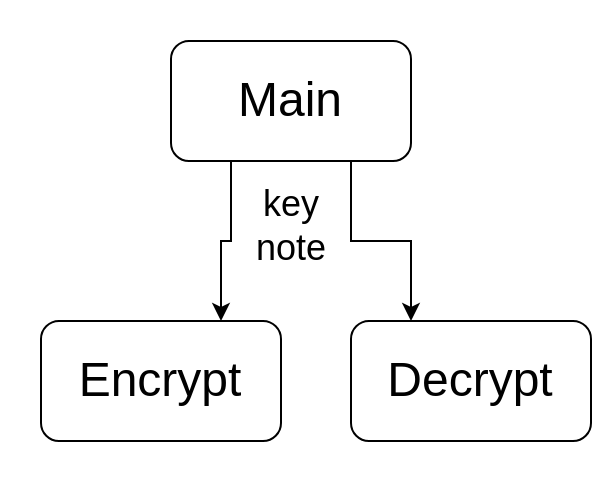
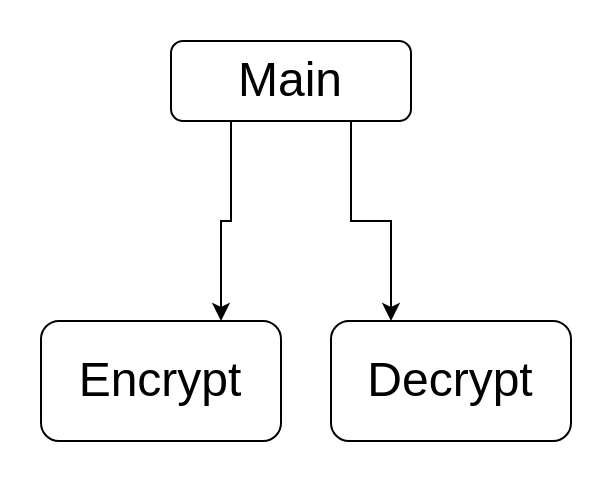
- <mxCell id="4" value="&lt;font style=&quot;font-size: 24px;&quot;&gt;Main&lt;/font&gt;" style="rounded=1;whiteSpace=wrap;html=1;" vertex="1" parent="1"><mxGeometry x="85" y="20" width="120" height="60" as="geometry" /></mxCell>
+ <mxCell id="4" value="&lt;font style=&quot;font-size: 24px;&quot;&gt;Main&lt;/font&gt;" style="rounded=1;whiteSpace=wrap;html=1;" vertex="1" parent="1"><mxGeometry x="85" y="20" width="120" height="40" as="geometry" /></mxCell>
- <mxCell id="7" value="&lt;font style=&quot;font-size: 18px;&quot;&gt;key&lt;br&gt;note&lt;/font&gt;" style="text;html=1;align=center;verticalAlign=middle;resizable=0;points=[];autosize=1;strokeColor=none;fillColor=none;" vertex="1" parent="1"><mxGeometry x="115" y="83" width="60" height="60" as="geometry" /></mxCell>
- <mxCell id="6" value="&lt;font style=&quot;font-size: 24px;&quot;&gt;Decrypt&lt;/font&gt;" style="rounded=1;whiteSpace=wrap;html=1;" vertex="1" parent="1"><mxGeometry x="175" y="160" width="120" height="60" as="geometry" /></mxCell>
+ <mxCell id="6" value="&lt;font style=&quot;font-size: 24px;&quot;&gt;Decrypt&lt;/font&gt;" style="rounded=1;whiteSpace=wrap;html=1;" vertex="1" parent="1"><mxGeometry x="165" y="160" width="120" height="60" as="geometry" /></mxCell>
